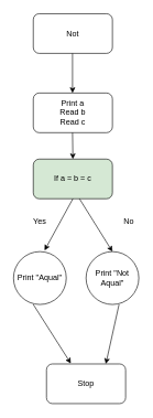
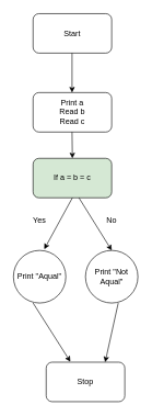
- <mxCell id="2" value="Not" style="rounded=1;whiteSpace=wrap;html=1;" vertex="1" parent="1"><mxGeometry x="50" y="20" width="120" height="60" as="geometry" /></mxCell>
+ <mxCell id="2" value="Start" style="rounded=1;whiteSpace=wrap;html=1;" vertex="1" parent="1"><mxGeometry x="50" y="20" width="120" height="60" as="geometry" /></mxCell>
- <mxCell id="9" value="No&lt;br&gt;" style="text;html=1;strokeColor=none;fillColor=none;align=center;verticalAlign=middle;whiteSpace=wrap;rounded=0;" vertex="1" parent="1"><mxGeometry x="165" y="320" width="60" height="30" as="geometry" /></mxCell>
+ <mxCell id="9" value="No&lt;br&gt;" style="text;html=1;strokeColor=none;fillColor=none;align=center;verticalAlign=middle;whiteSpace=wrap;rounded=0;" vertex="1" parent="1"><mxGeometry x="140" y="320" width="60" height="30" as="geometry" /></mxCell>
